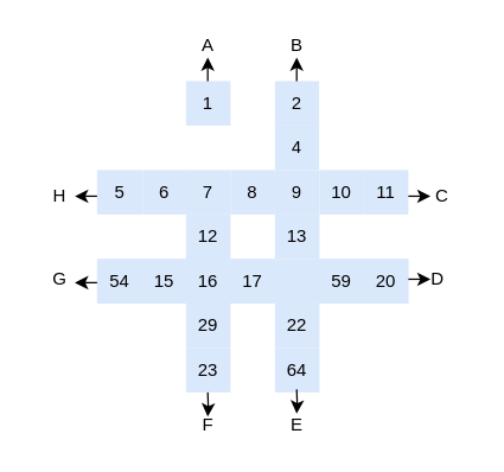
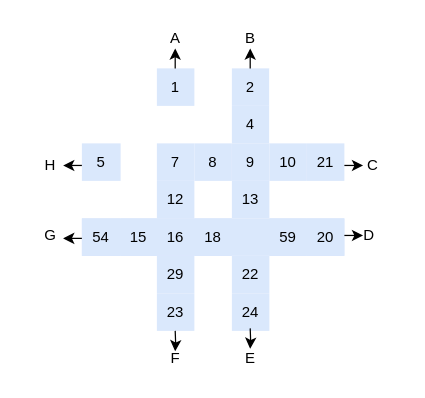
- <mxCell id="20" value="6" style="shape=partialRectangle;html=1;whiteSpace=wrap;connectable=0;top=0;left=0;bottom=0;right=0;overflow=hidden;pointerEvents=1;fillColor=#dae8fc;strokeColor=#6c8ebf;" vertex="1" parent="18"><mxGeometry x="31" width="29" height="30" as="geometry" /></mxCell>
- <mxCell id="25" value="11" style="shape=partialRectangle;html=1;whiteSpace=wrap;connectable=0;top=0;left=0;bottom=0;right=0;overflow=hidden;pointerEvents=1;strokeWidth=2;labelBorderColor=none;dashed=1;fillColor=#dae8fc;strokeColor=#6c8ebf;" vertex="1" parent="18"><mxGeometry x="180" width="30" height="30" as="geometry" /></mxCell>
+ <mxCell id="25" value="21" style="shape=partialRectangle;html=1;whiteSpace=wrap;connectable=0;top=0;left=0;bottom=0;right=0;overflow=hidden;pointerEvents=1;strokeWidth=2;labelBorderColor=none;dashed=1;fillColor=#dae8fc;strokeColor=#6c8ebf;" vertex="1" parent="18"><mxGeometry x="180" width="30" height="30" as="geometry" /></mxCell>
- <mxCell id="38" value="17" style="shape=partialRectangle;html=1;whiteSpace=wrap;connectable=0;top=0;left=0;bottom=0;right=0;overflow=hidden;pointerEvents=1;fillColor=#dae8fc;strokeColor=#6c8ebf;" vertex="1" parent="34"><mxGeometry x="90" width="30" height="30" as="geometry" /></mxCell>
+ <mxCell id="38" value="18" style="shape=partialRectangle;html=1;whiteSpace=wrap;connectable=0;top=0;left=0;bottom=0;right=0;overflow=hidden;pointerEvents=1;fillColor=#dae8fc;strokeColor=#6c8ebf;" vertex="1" parent="34"><mxGeometry x="90" width="30" height="30" as="geometry" /></mxCell>
- <mxCell id="54" value="64" style="shape=partialRectangle;html=1;whiteSpace=wrap;connectable=0;top=0;left=0;bottom=0;right=0;overflow=hidden;pointerEvents=1;fillColor=#dae8fc;strokeColor=#6c8ebf;" vertex="1" parent="49"><mxGeometry x="120" width="30" height="30" as="geometry" /></mxCell>
+ <mxCell id="54" value="24" style="shape=partialRectangle;html=1;whiteSpace=wrap;connectable=0;top=0;left=0;bottom=0;right=0;overflow=hidden;pointerEvents=1;fillColor=#dae8fc;strokeColor=#6c8ebf;" vertex="1" parent="49"><mxGeometry x="120" width="30" height="30" as="geometry" /></mxCell>
